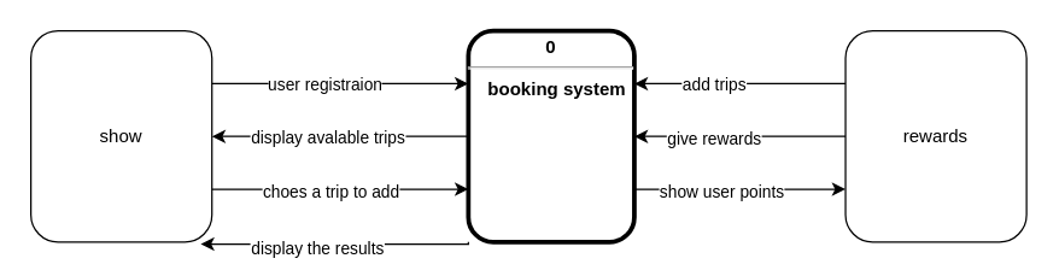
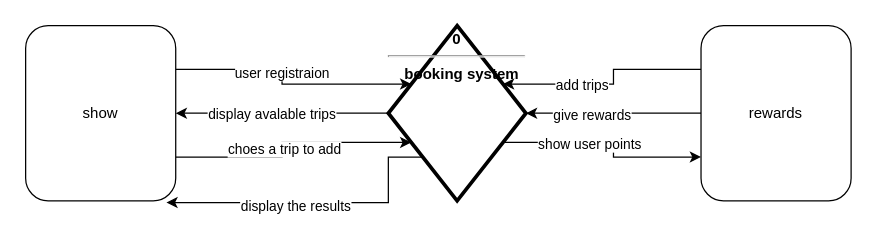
- <mxCell id="6" value="&lt;p style=&quot;margin: 4px 0px 0px; text-align: center;&quot;&gt;&lt;strong style=&quot;&quot;&gt;0&lt;/strong&gt;&lt;/p&gt;&lt;hr&gt;&lt;p style=&quot;margin: 0px; margin-left: 8px;&quot;&gt;booking system&lt;/p&gt;" style="verticalAlign=middle;align=center;overflow=fill;fontSize=12;fontFamily=Helvetica;html=1;rounded=1;fontStyle=1;strokeWidth=3;" vertex="1" parent="1"><mxGeometry x="310" y="20" width="110" height="140" as="geometry" /></mxCell>
+ <mxCell id="6" value="&lt;p style=&quot;margin: 4px 0px 0px; text-align: center;&quot;&gt;&lt;strong style=&quot;&quot;&gt;0&lt;/strong&gt;&lt;/p&gt;&lt;hr&gt;&lt;p style=&quot;margin: 0px; margin-left: 8px;&quot;&gt;booking system&lt;/p&gt;" style="rhombus;verticalAlign=middle;align=center;overflow=fill;fontSize=12;fontFamily=Helvetica;html=1;fontStyle=1;strokeWidth=3;" vertex="1" parent="1"><mxGeometry x="310" y="20" width="110" height="140" as="geometry" /></mxCell>
